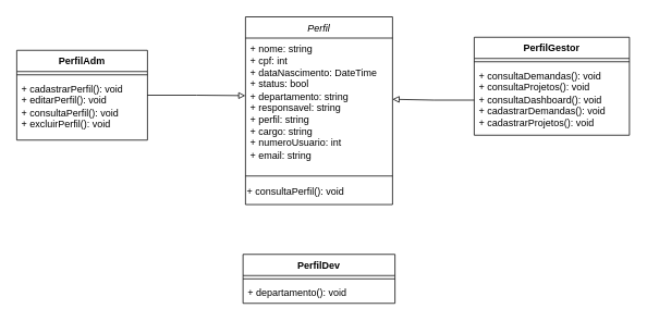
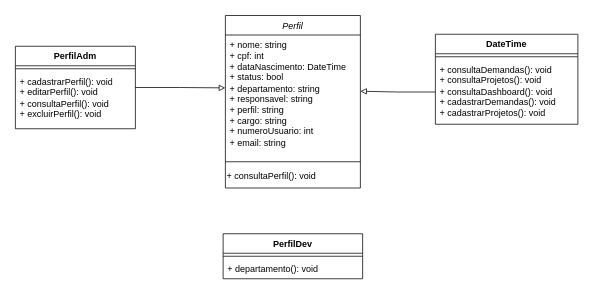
- <mxCell id="8" value="PerfilGestor" style="swimlane;fontStyle=1;align=center;verticalAlign=top;childLayout=stackLayout;horizontal=1;startSize=26;horizontalStack=0;resizeParent=1;resizeParentMax=0;resizeLast=0;collapsible=1;marginBottom=0;whiteSpace=wrap;html=1;" parent="1" vertex="1"><mxGeometry x="580" y="45" width="190" height="120" as="geometry"><mxRectangle x="610" y="484" width="110" height="30" as="alternateBounds" /></mxGeometry></mxCell>
+ <mxCell id="8" value="DateTime" style="swimlane;fontStyle=1;align=center;verticalAlign=top;childLayout=stackLayout;horizontal=1;startSize=26;horizontalStack=0;resizeParent=1;resizeParentMax=0;resizeLast=0;collapsible=1;marginBottom=0;whiteSpace=wrap;html=1;" parent="1" vertex="1"><mxGeometry x="580" y="45" width="190" height="120" as="geometry"><mxRectangle x="610" y="484" width="110" height="30" as="alternateBounds" /></mxGeometry></mxCell>
